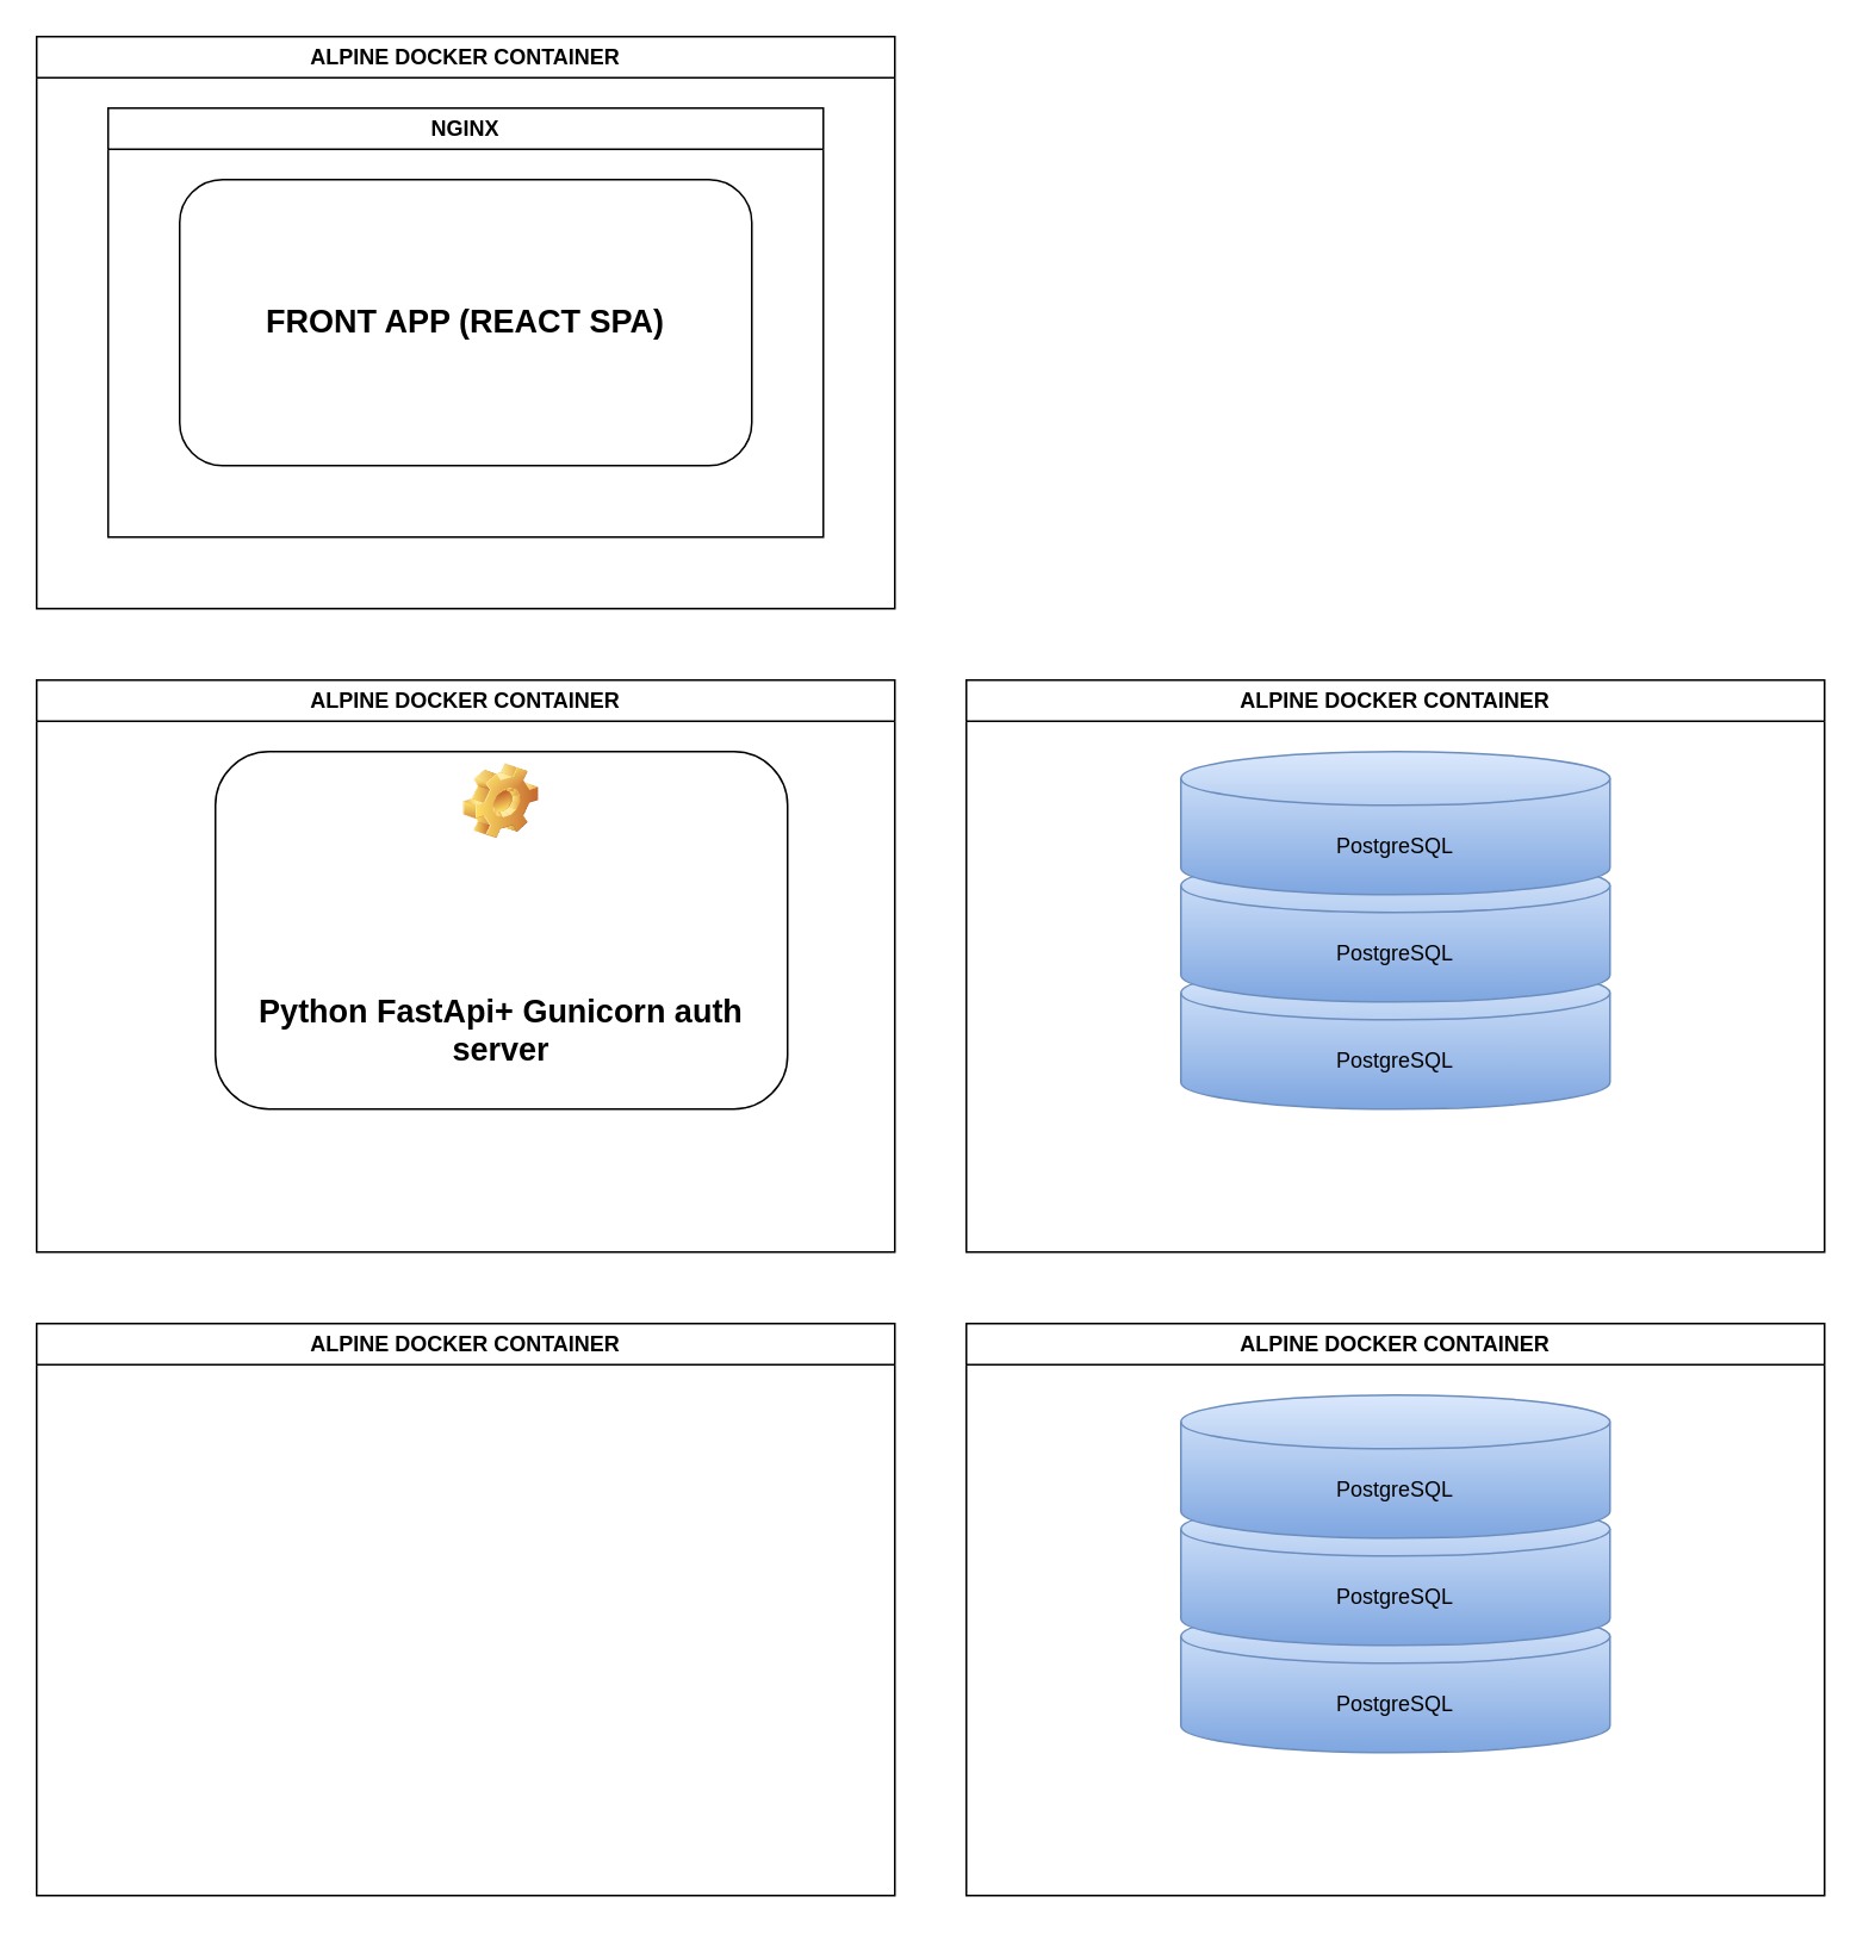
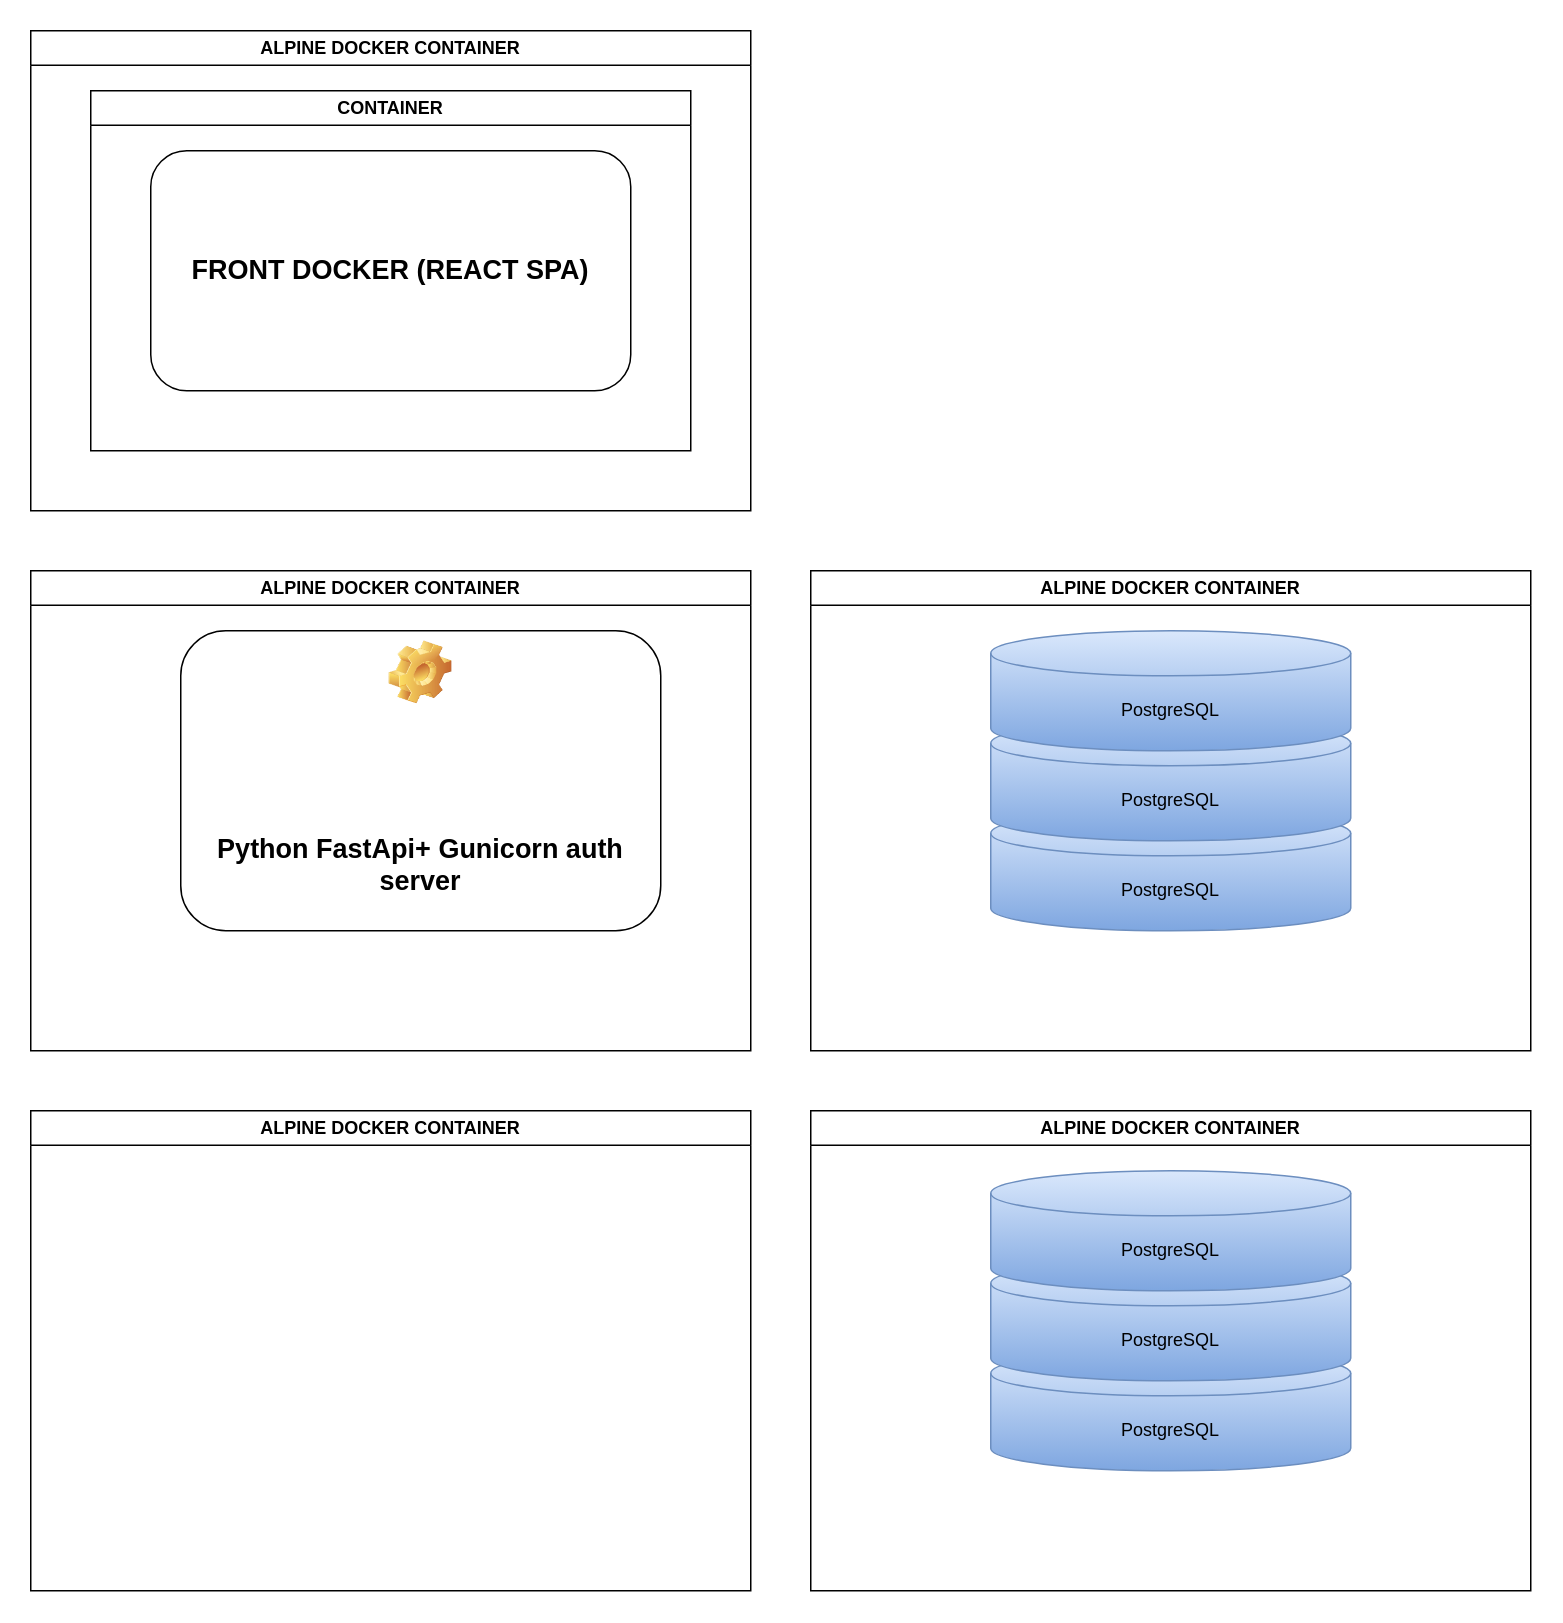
- <mxCell id="2" value="NGINX" style="swimlane;whiteSpace=wrap;html=1;" parent="1" vertex="1"><mxGeometry x="60" y="60" width="400" height="240" as="geometry" /></mxCell>
+ <mxCell id="2" value="CONTAINER" style="swimlane;whiteSpace=wrap;html=1;" parent="1" vertex="1"><mxGeometry x="60" y="60" width="400" height="240" as="geometry" /></mxCell>
- <mxCell id="3" value="&lt;h2&gt;FRONT APP (REACT SPA)&lt;/h2&gt;" style="rounded=1;whiteSpace=wrap;html=1;" parent="2" vertex="1"><mxGeometry x="40" y="40" width="320" height="160" as="geometry" /></mxCell>
+ <mxCell id="3" value="&lt;h2&gt;FRONT DOCKER (REACT SPA)&lt;/h2&gt;" style="rounded=1;whiteSpace=wrap;html=1;" parent="2" vertex="1"><mxGeometry x="40" y="40" width="320" height="160" as="geometry" /></mxCell>
